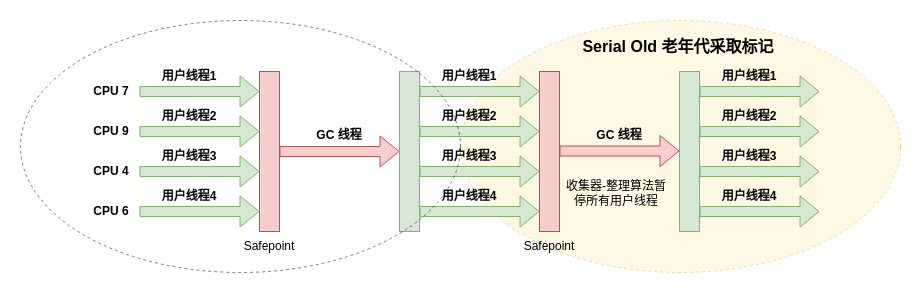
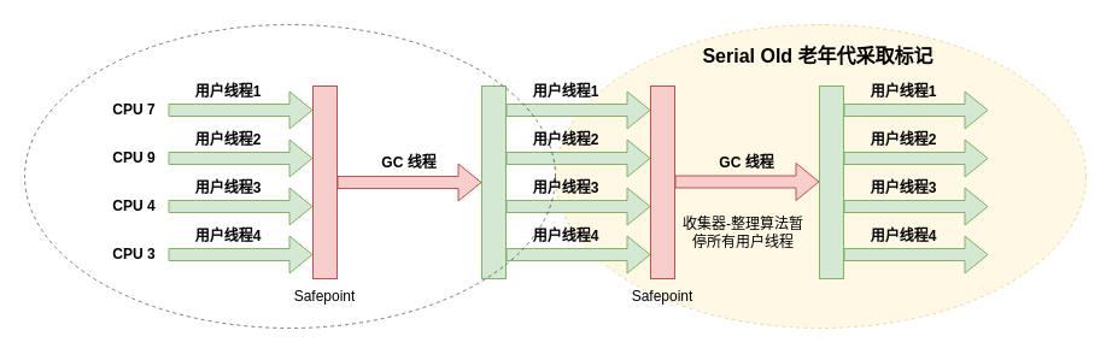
- <mxCell id="9" value="&lt;b&gt;CPU 6&lt;/b&gt;" style="text;html=1;strokeColor=none;fillColor=none;align=center;verticalAlign=middle;whiteSpace=wrap;rounded=0;container=0;" parent="1" vertex="1"><mxGeometry x="81" y="196" width="60" height="30" as="geometry" /></mxCell>
+ <mxCell id="9" value="&lt;b&gt;CPU 3&lt;/b&gt;" style="text;html=1;strokeColor=none;fillColor=none;align=center;verticalAlign=middle;whiteSpace=wrap;rounded=0;container=0;" parent="1" vertex="1"><mxGeometry x="81" y="196" width="60" height="30" as="geometry" /></mxCell>
